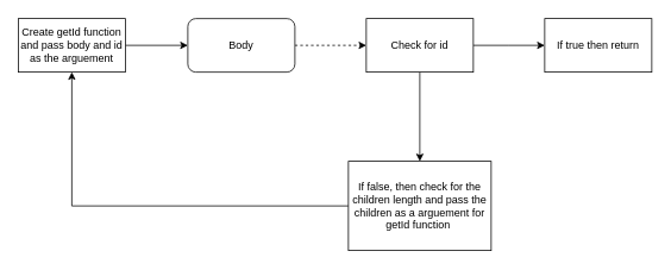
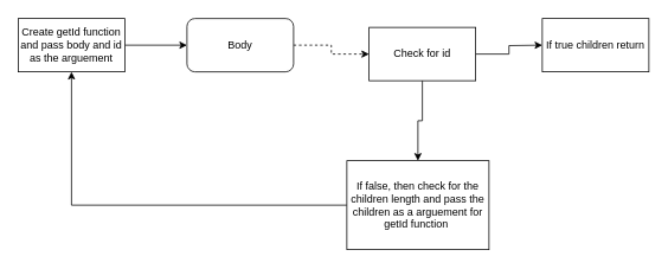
- <mxCell id="6" value="Check for id" style="rounded=0;whiteSpace=wrap;html=1;" vertex="1" parent="1"><mxGeometry x="410" y="20" width="120" height="60" as="geometry" /></mxCell>
+ <mxCell id="6" value="Check for id" style="rounded=0;whiteSpace=wrap;html=1;" vertex="1" parent="1"><mxGeometry x="415" y="30" width="120" height="60" as="geometry" /></mxCell>
- <mxCell id="7" value="If true then return" style="rounded=0;whiteSpace=wrap;html=1;" vertex="1" parent="1"><mxGeometry x="610" y="20" width="120" height="60" as="geometry" /></mxCell>
+ <mxCell id="7" value="If true children return" style="rounded=0;whiteSpace=wrap;html=1;" vertex="1" parent="1"><mxGeometry x="610" y="20" width="120" height="60" as="geometry" /></mxCell>
